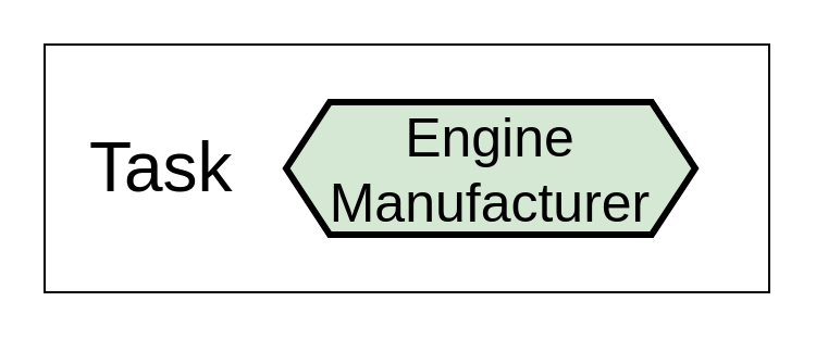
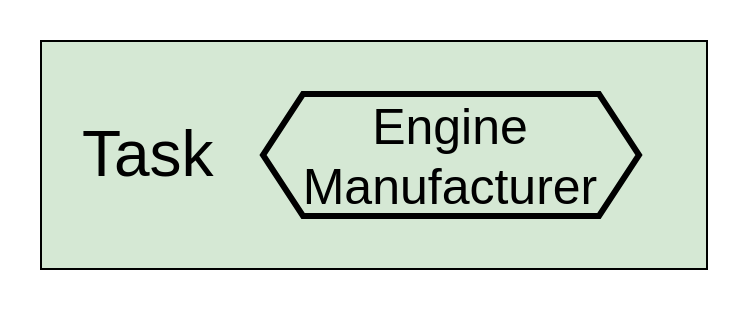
- <mxCell id="2" value="&lt;span style=&quot;font-size: 32px;&quot;&gt;Task&lt;/span&gt;" style="rounded=0;whiteSpace=wrap;html=1;align=left;fontSize=12;spacingLeft=19;" parent="1" vertex="1"><mxGeometry x="20" y="20" width="333" height="114" as="geometry" /></mxCell>
+ <mxCell id="2" value="&lt;span style=&quot;font-size: 32px;&quot;&gt;Task&lt;/span&gt;" style="rounded=0;whiteSpace=wrap;html=1;align=left;fontSize=12;spacingLeft=19;fillColor=#d5e8d4;" parent="1" vertex="1"><mxGeometry x="20" y="20" width="333" height="114" as="geometry" /></mxCell>
